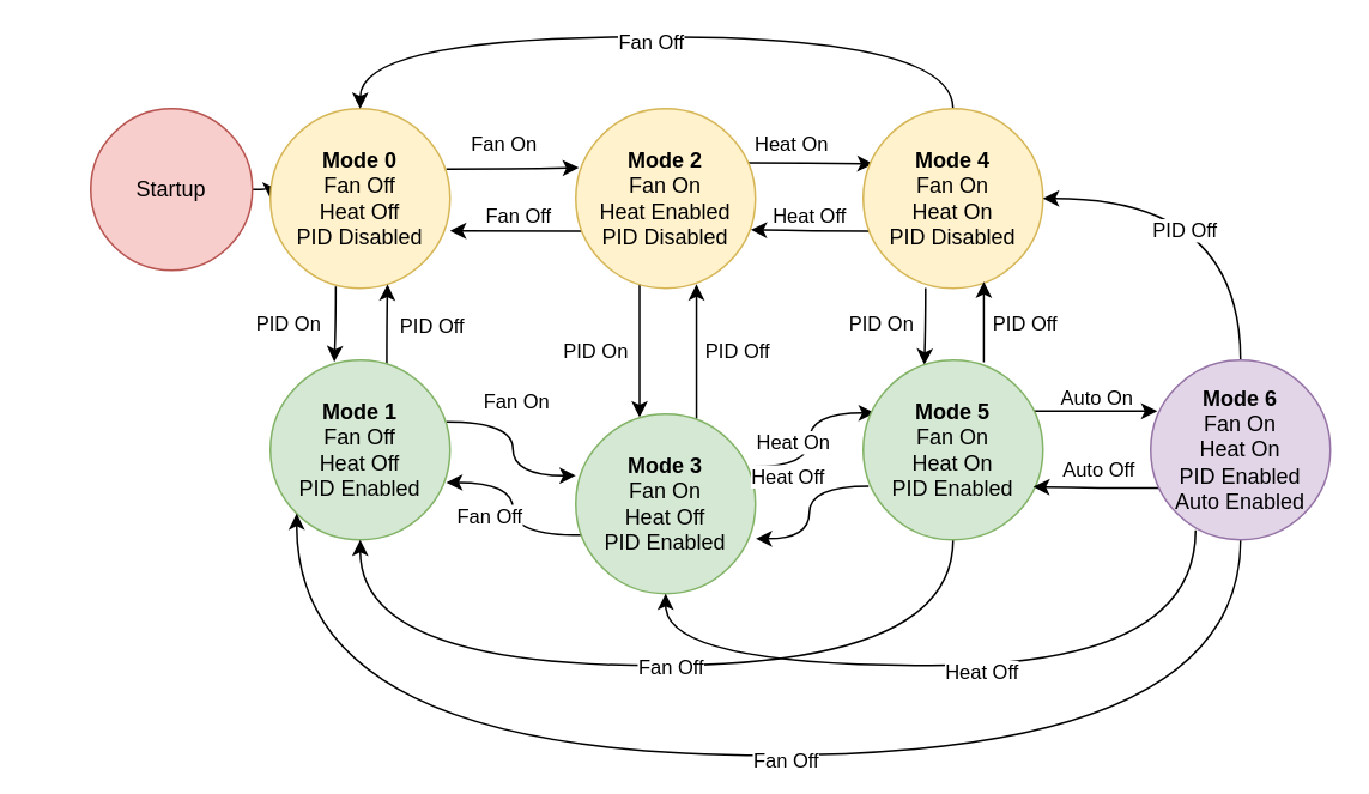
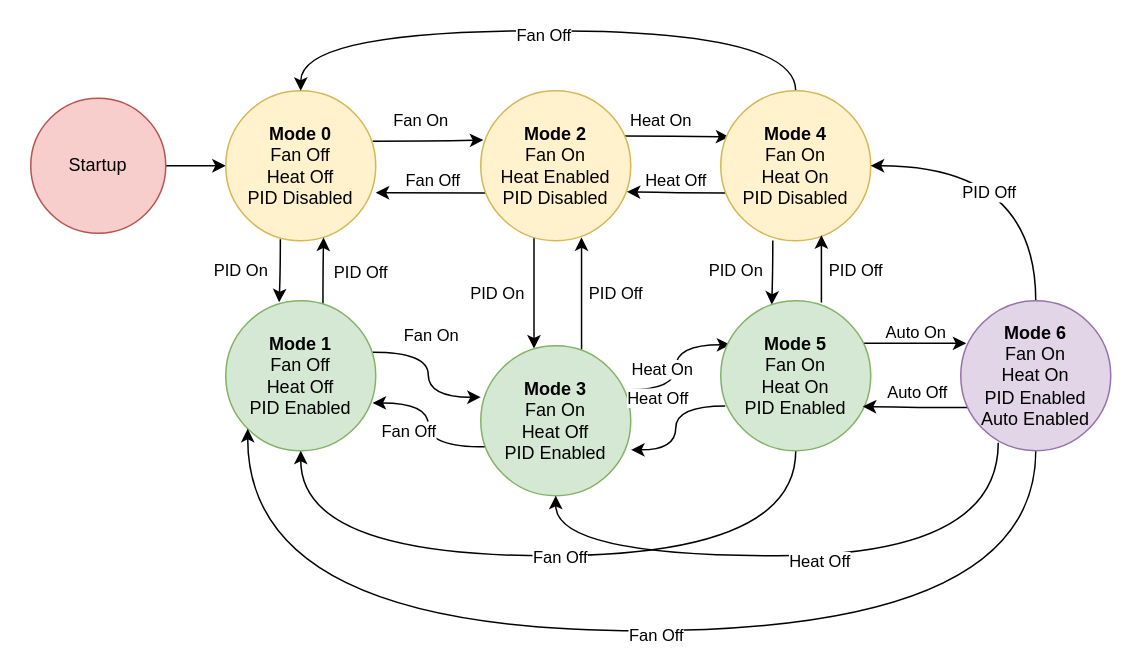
- <mxCell id="3" value="Startup" style="ellipse;whiteSpace=wrap;html=1;aspect=fixed;fillColor=#f8cecc;strokeColor=#b85450;" parent="1" vertex="1"><mxGeometry x="50" y="60" width="90" height="90" as="geometry" /></mxCell>
+ <mxCell id="3" value="Startup" style="ellipse;whiteSpace=wrap;html=1;aspect=fixed;fillColor=#f8cecc;strokeColor=#b85450;" parent="1" vertex="1"><mxGeometry x="20" y="65" width="90" height="90" as="geometry" /></mxCell>
